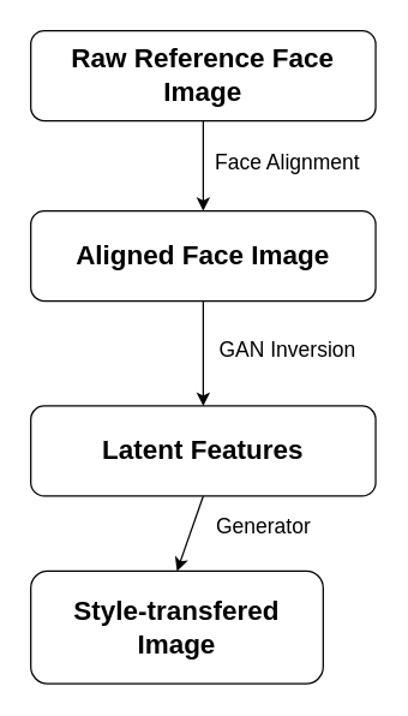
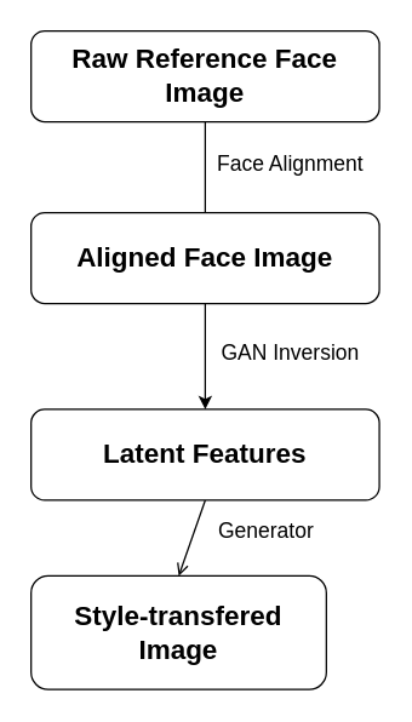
- <mxCell id="4" value="" style="endArrow=classic;html=1;exitX=0.5;exitY=1;exitDx=0;exitDy=0;entryX=0.5;entryY=0;entryDx=0;entryDy=0;" edge="1" parent="1" source="2" target="3"><mxGeometry width="50" height="50" relative="1" as="geometry"><mxPoint x="230" y="230" as="sourcePoint" /><mxPoint x="280" y="180" as="targetPoint" /></mxGeometry></mxCell>
+ <mxCell id="4" value="" style="endArrow=none;html=1;exitX=0.5;exitY=1;exitDx=0;exitDy=0;entryX=0.5;entryY=0;entryDx=0;entryDy=0;" edge="1" parent="1" source="2" target="3"><mxGeometry width="50" height="50" relative="1" as="geometry"><mxPoint x="230" y="230" as="sourcePoint" /><mxPoint x="280" y="180" as="targetPoint" /></mxGeometry></mxCell>
- <mxCell id="6" style="edgeStyle=none;html=1;exitX=0.5;exitY=1;exitDx=0;exitDy=0;entryX=0.5;entryY=0;entryDx=0;entryDy=0;" edge="1" parent="1" source="7" target="10"><mxGeometry relative="1" as="geometry" /></mxCell>
+ <mxCell id="6" style="edgeStyle=none;html=1;exitX=0.5;exitY=1;exitDx=0;exitDy=0;entryX=0.5;entryY=0;entryDx=0;entryDy=0;endArrow=open;" edge="1" parent="1" source="7" target="10"><mxGeometry relative="1" as="geometry" /></mxCell>
